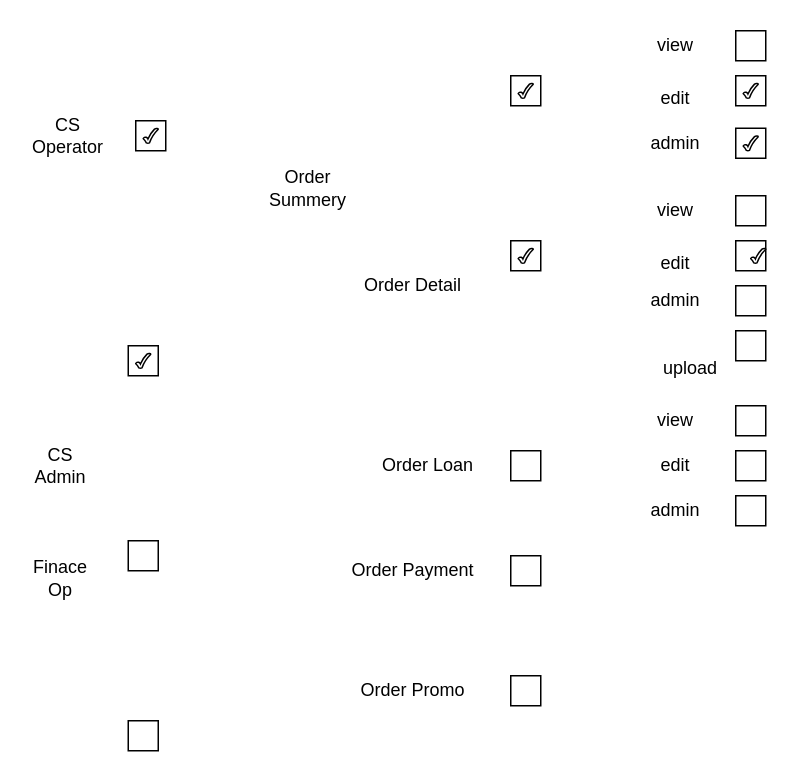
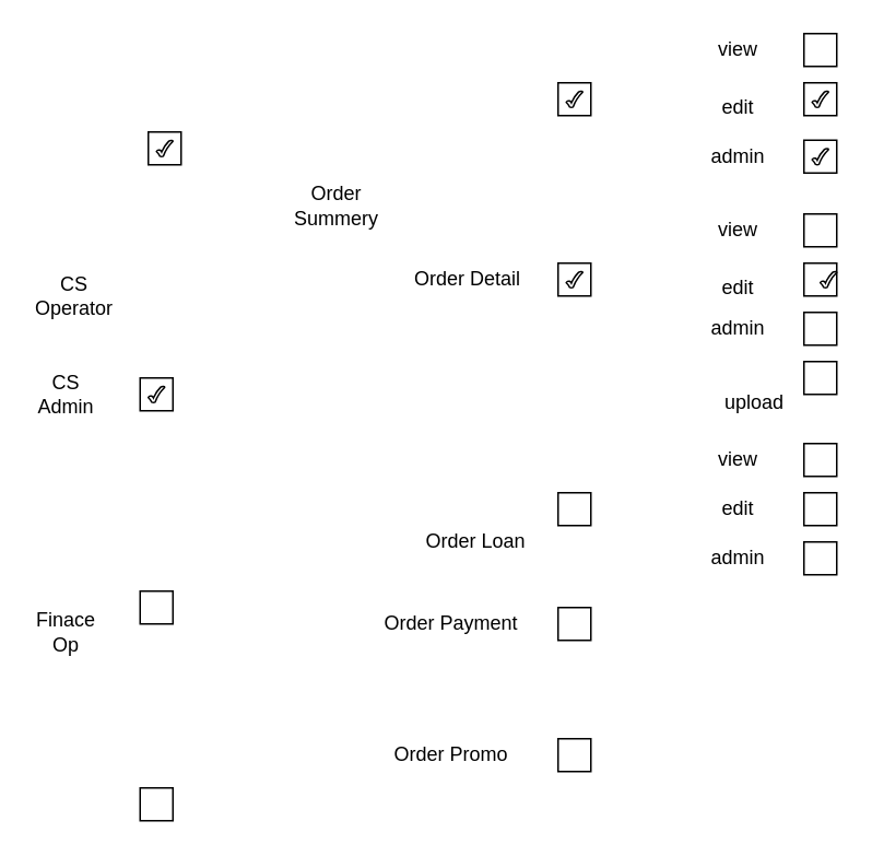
- <mxCell id="28" value="CS Operator" style="text;html=1;strokeColor=none;fillColor=none;align=center;verticalAlign=middle;whiteSpace=wrap;rounded=0;" vertex="1" parent="1"><mxGeometry x="20" y="80" width="50" height="20" as="geometry" /></mxCell>
+ <mxCell id="28" value="CS Operator" style="text;html=1;strokeColor=none;fillColor=none;align=center;verticalAlign=middle;whiteSpace=wrap;rounded=0;" vertex="1" parent="1"><mxGeometry x="20" y="170" width="50" height="20" as="geometry" /></mxCell>
- <mxCell id="32" value="Order Detail" style="text;html=1;strokeColor=none;fillColor=none;align=center;verticalAlign=middle;whiteSpace=wrap;rounded=0;" vertex="1" parent="1"><mxGeometry x="240" y="180" width="70" height="20" as="geometry" /></mxCell>
+ <mxCell id="32" value="Order Detail" style="text;html=1;strokeColor=none;fillColor=none;align=center;verticalAlign=middle;whiteSpace=wrap;rounded=0;" vertex="1" parent="1"><mxGeometry x="250" y="160" width="70" height="20" as="geometry" /></mxCell>
- <mxCell id="29" value="CS Admin" style="text;html=1;strokeColor=none;fillColor=none;align=center;verticalAlign=middle;whiteSpace=wrap;rounded=0;" vertex="1" parent="1"><mxGeometry x="20" y="300" width="40" height="20" as="geometry" /></mxCell>
+ <mxCell id="29" value="CS Admin" style="text;html=1;strokeColor=none;fillColor=none;align=center;verticalAlign=middle;whiteSpace=wrap;rounded=0;" vertex="1" parent="1"><mxGeometry x="20" y="230" width="40" height="20" as="geometry" /></mxCell>
- <mxCell id="33" value="Order Loan" style="text;html=1;strokeColor=none;fillColor=none;align=center;verticalAlign=middle;whiteSpace=wrap;rounded=0;" vertex="1" parent="1"><mxGeometry x="250" y="300" width="70" height="20" as="geometry" /></mxCell>
+ <mxCell id="33" value="Order Loan" style="text;html=1;strokeColor=none;fillColor=none;align=center;verticalAlign=middle;whiteSpace=wrap;rounded=0;" vertex="1" parent="1"><mxGeometry x="255" y="320" width="70" height="20" as="geometry" /></mxCell>
